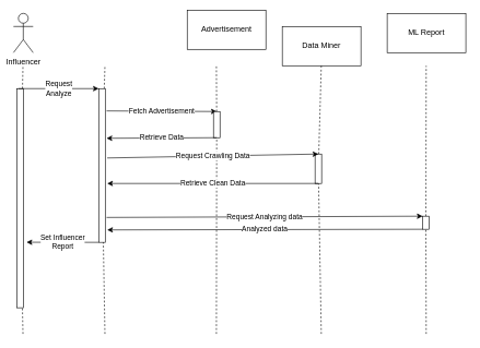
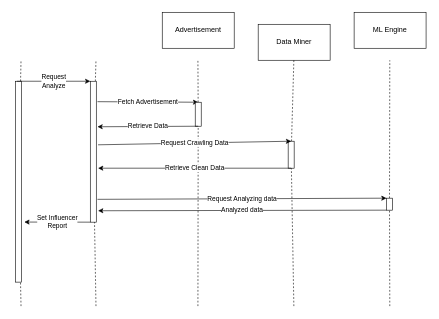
- <mxCell id="11" value="Advertisement" style="rounded=0;whiteSpace=wrap;html=1;" vertex="1" parent="1"><mxGeometry x="285" y="15" width="120" height="60" as="geometry" /></mxCell>
+ <mxCell id="11" value="Advertisement" style="rounded=0;whiteSpace=wrap;html=1;" vertex="1" parent="1"><mxGeometry x="270" y="20" width="120" height="60" as="geometry" /></mxCell>
- <mxCell id="2" value="Influencer" style="shape=umlActor;verticalLabelPosition=bottom;labelBackgroundColor=#ffffff;verticalAlign=top;html=1;outlineConnect=0;" vertex="1" parent="1"><mxGeometry x="20" y="20" width="30" height="60" as="geometry" /></mxCell>
- <mxCell id="22" value="ML Report" style="rounded=0;whiteSpace=wrap;html=1;" vertex="1" parent="1"><mxGeometry x="590" y="20" width="120" height="60" as="geometry" /></mxCell>
+ <mxCell id="22" value="ML Engine" style="rounded=0;whiteSpace=wrap;html=1;" vertex="1" parent="1"><mxGeometry x="590" y="20" width="120" height="60" as="geometry" /></mxCell>
